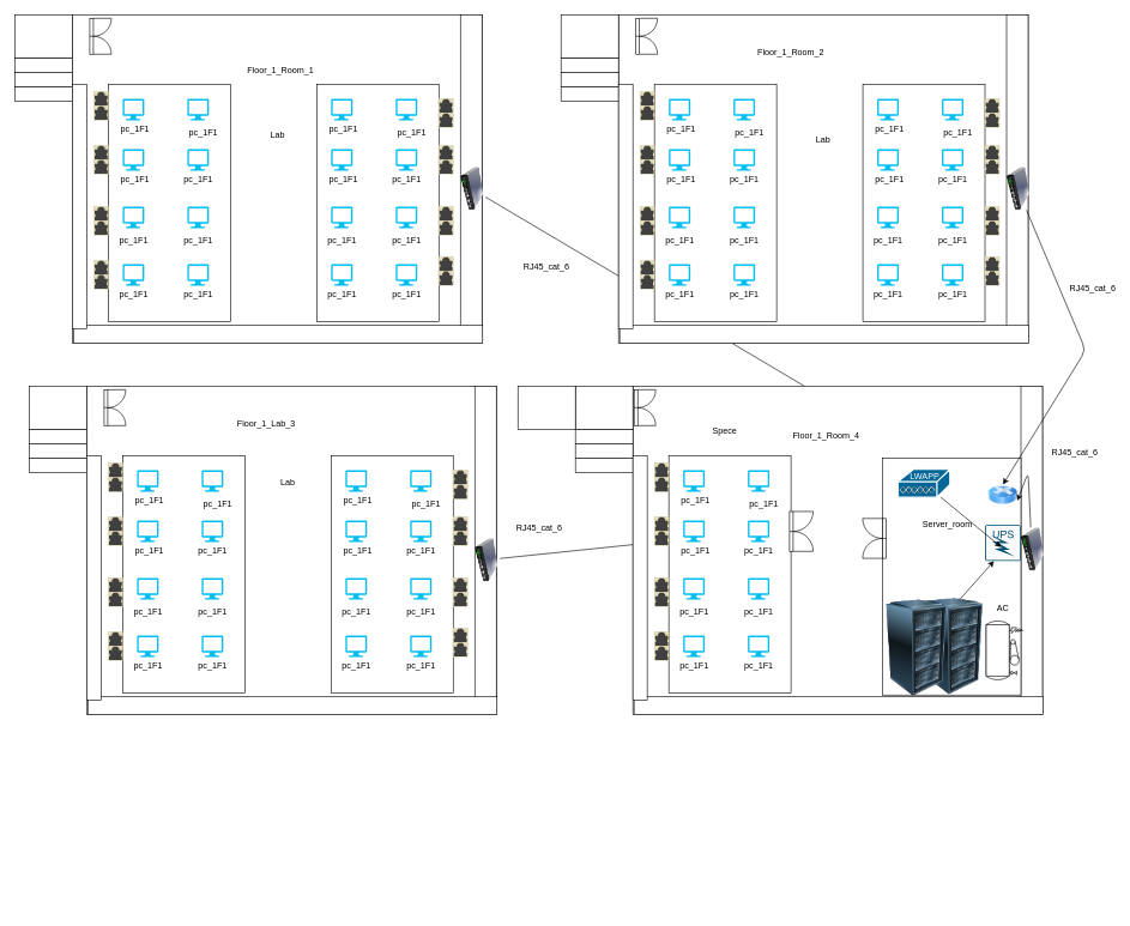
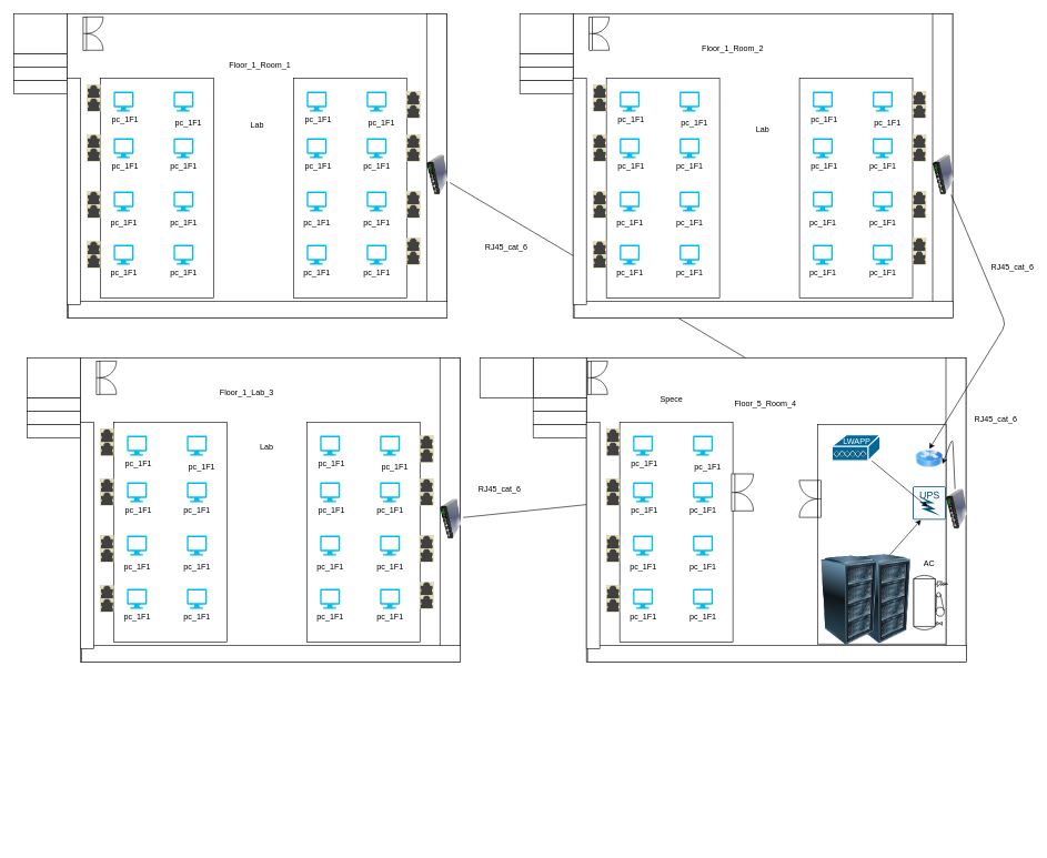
- <mxCell id="220" value="Floor_1_Room_4" style="text;html=1;strokeColor=none;fillColor=none;align=center;verticalAlign=middle;whiteSpace=wrap;rounded=0;" vertex="1" parent="1"><mxGeometry x="1118.75" y="592.28" width="60" height="30" as="geometry" /></mxCell>
+ <mxCell id="220" value="Floor_5_Room_4" style="text;html=1;strokeColor=none;fillColor=none;align=center;verticalAlign=middle;whiteSpace=wrap;rounded=0;" vertex="1" parent="1"><mxGeometry x="1118.75" y="592.28" width="60" height="30" as="geometry" /></mxCell>
- <mxCell id="232" value="Server_room" style="text;html=1;strokeColor=none;fillColor=none;align=center;verticalAlign=middle;whiteSpace=wrap;rounded=0;" vertex="1" parent="1"><mxGeometry x="1287.5" y="714" width="60" height="30" as="geometry" /></mxCell>
